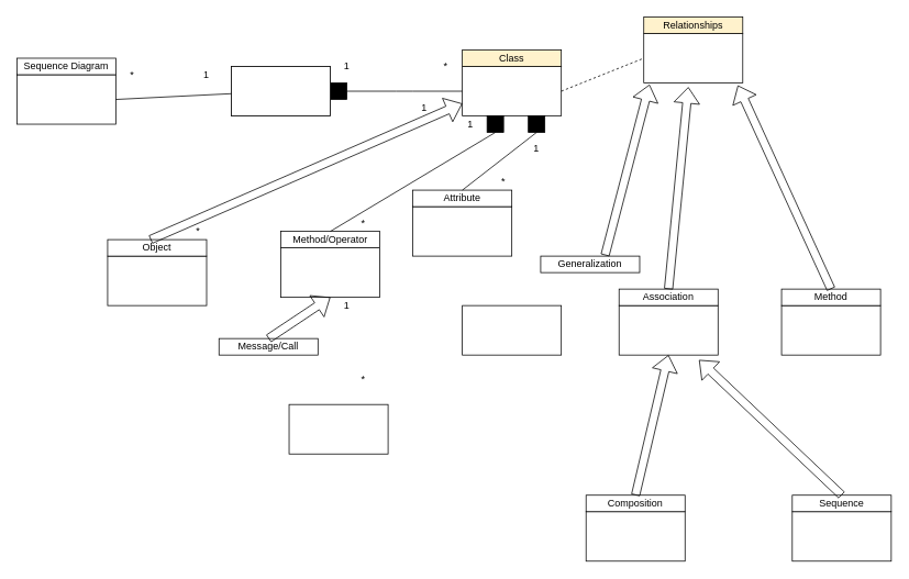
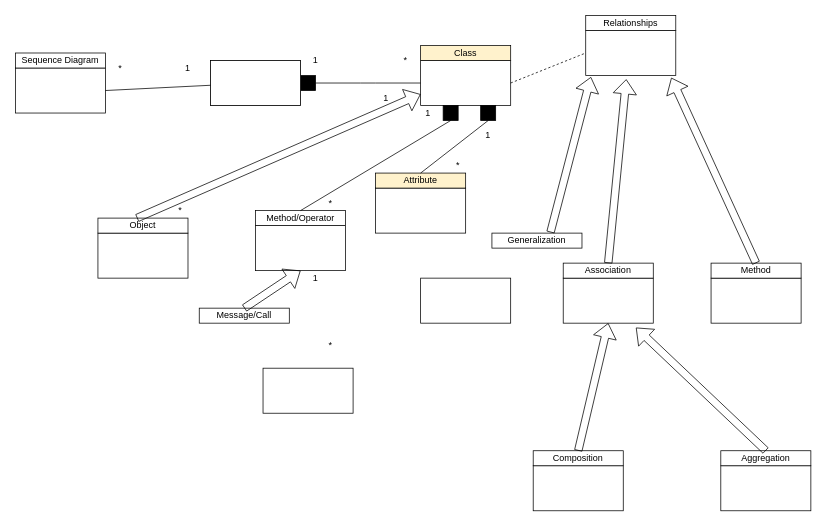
- <mxCell id="16" value="Relationships" style="rounded=0;whiteSpace=wrap;html=1;fillColor=#fff2cc;" vertex="1" parent="1"><mxGeometry x="780" y="20" width="120" height="20" as="geometry" /></mxCell>
+ <mxCell id="16" value="Relationships" style="rounded=0;whiteSpace=wrap;html=1;" vertex="1" parent="1"><mxGeometry x="780" y="20" width="120" height="20" as="geometry" /></mxCell>
- <mxCell id="12" value="Attribute" style="rounded=0;whiteSpace=wrap;html=1;" vertex="1" parent="1"><mxGeometry x="500" y="230" width="120" height="20" as="geometry" /></mxCell>
+ <mxCell id="12" value="Attribute" style="rounded=0;whiteSpace=wrap;html=1;fillColor=#fff2cc;" vertex="1" parent="1"><mxGeometry x="500" y="230" width="120" height="20" as="geometry" /></mxCell>
- <mxCell id="31" value="Sequence" style="rounded=0;whiteSpace=wrap;html=1;" vertex="1" parent="1"><mxGeometry x="960" y="600" width="120" height="20" as="geometry" /></mxCell>
+ <mxCell id="31" value="Aggregation" style="rounded=0;whiteSpace=wrap;html=1;" vertex="1" parent="1"><mxGeometry x="960" y="600" width="120" height="20" as="geometry" /></mxCell>
